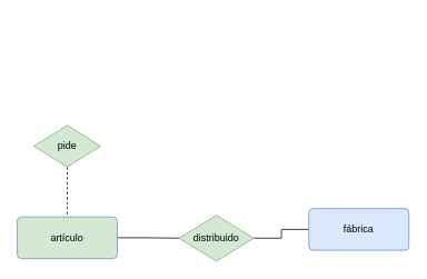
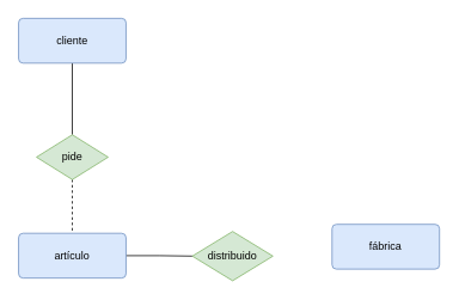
+ <mxCell id="7" value="cliente" style="rounded=1;arcSize=10;whiteSpace=wrap;html=1;align=center;fillColor=#dae8fc;strokeColor=#6c8ebf;" vertex="1" parent="1"><mxGeometry x="20" y="20" width="120" height="50" as="geometry" /></mxCell>
+ <mxCell id="6" style="edgeStyle=orthogonalEdgeStyle;rounded=0;orthogonalLoop=1;jettySize=auto;html=1;entryX=0.5;entryY=0;entryDx=0;entryDy=0;endArrow=none;endFill=0;" edge="1" parent="1" source="7" target="9"><mxGeometry relative="1" as="geometry" /></mxCell>
- <mxCell id="2" style="edgeStyle=orthogonalEdgeStyle;rounded=0;orthogonalLoop=1;jettySize=auto;html=1;endArrow=none;endFill=0;" edge="1" parent="1" source="3" target="10"><mxGeometry relative="1" as="geometry" /></mxCell>
- <mxCell id="5" value="artículo" style="rounded=1;arcSize=10;whiteSpace=wrap;html=1;align=center;fillColor=#d5e8d4;strokeColor=#6c8ebf;" vertex="1" parent="1"><mxGeometry x="20" y="260" width="120" height="50" as="geometry" /></mxCell>
+ <mxCell id="5" value="artículo" style="rounded=1;arcSize=10;whiteSpace=wrap;html=1;align=center;fillColor=#dae8fc;strokeColor=#6c8ebf;" vertex="1" parent="1"><mxGeometry x="20" y="260" width="120" height="50" as="geometry" /></mxCell>
